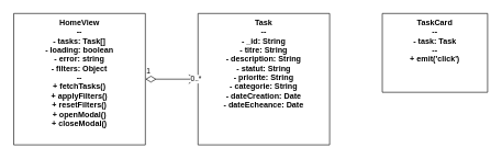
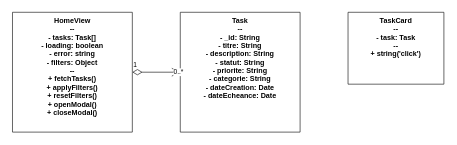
- <mxCell id="4" value="TaskCard&#10;--&#10;- task: Task&#10;--&#10;+ emit('click')" style="swimlane;fontStyle=1;align=center;verticalAlign=top;childLayout=stackLayout;horizontal=1;startSize=120;horizontalStack=0;resizeParent=1;resizeParentMax=0;resizeLast=0;collapsible=1;marginBottom=0;" vertex="1" parent="1"><mxGeometry x="580" y="20" width="160" height="120" as="geometry" /></mxCell>
+ <mxCell id="4" value="TaskCard&#10;--&#10;- task: Task&#10;--&#10;+ string('click')" style="swimlane;fontStyle=1;align=center;verticalAlign=top;childLayout=stackLayout;horizontal=1;startSize=120;horizontalStack=0;resizeParent=1;resizeParentMax=0;resizeLast=0;collapsible=1;marginBottom=0;" vertex="1" parent="1"><mxGeometry x="580" y="20" width="160" height="120" as="geometry" /></mxCell>
